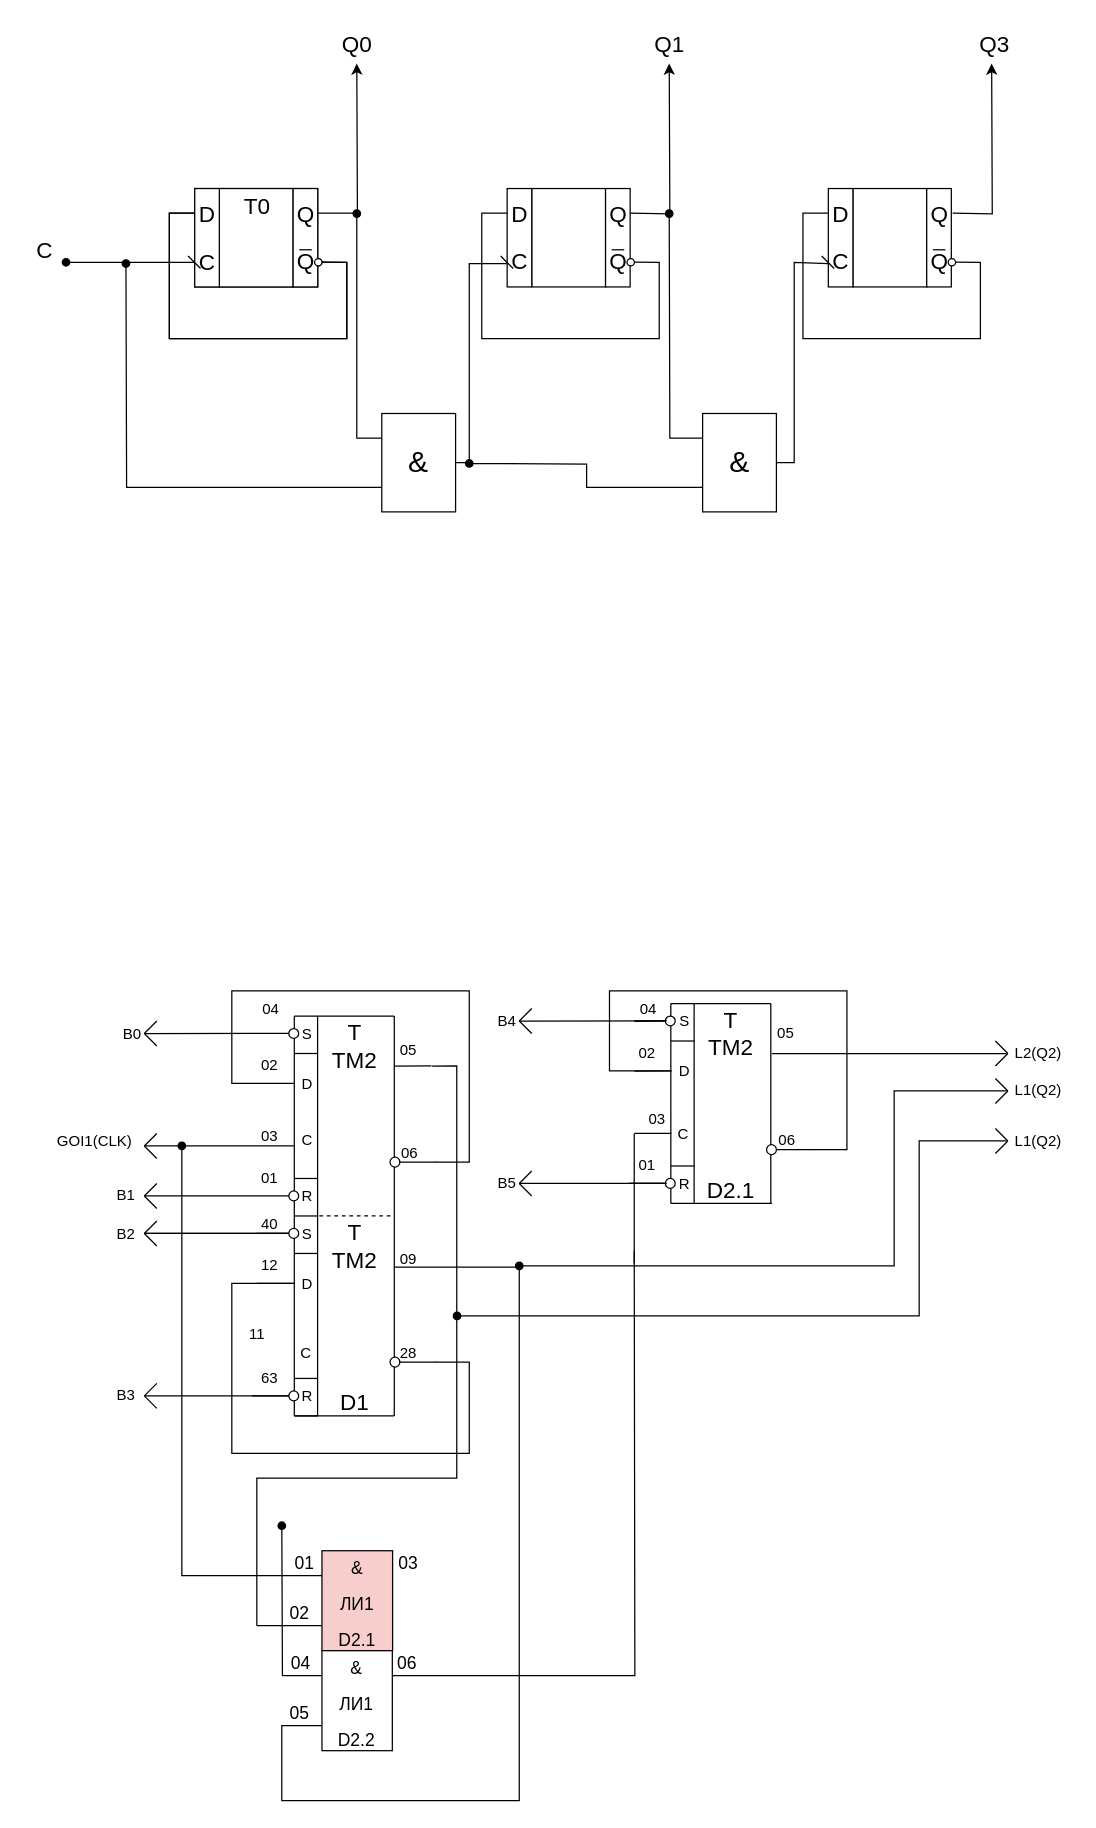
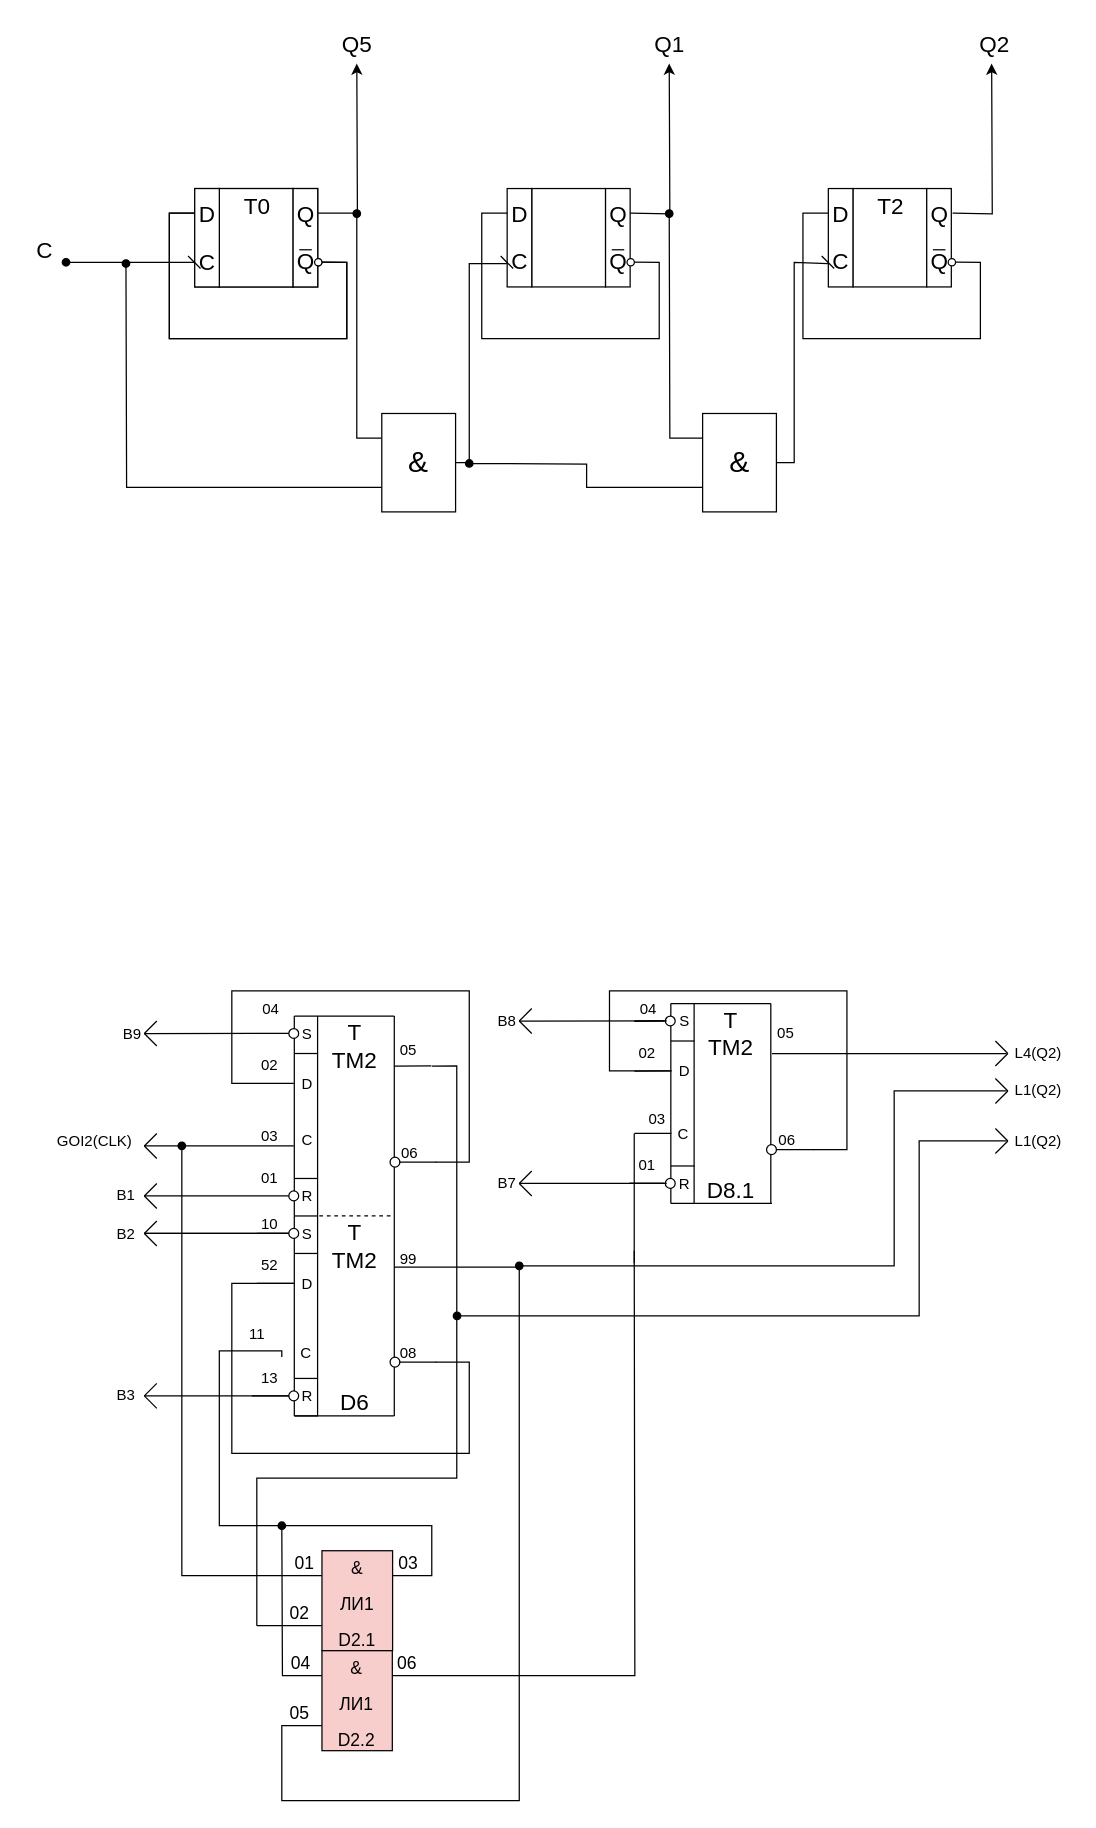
- <mxCell id="52" value="Q0" style="text;html=1;align=center;verticalAlign=middle;resizable=0;points=[];autosize=1;strokeColor=none;fillColor=none;fontSize=18;" vertex="1" parent="1"><mxGeometry x="265" y="20" width="40" height="30" as="geometry" /></mxCell>
+ <mxCell id="52" value="Q5" style="text;html=1;align=center;verticalAlign=middle;resizable=0;points=[];autosize=1;strokeColor=none;fillColor=none;fontSize=18;" vertex="1" parent="1"><mxGeometry x="265" y="20" width="40" height="30" as="geometry" /></mxCell>
- <mxCell id="54" value="Q3" style="text;html=1;align=center;verticalAlign=middle;resizable=0;points=[];autosize=1;strokeColor=none;fillColor=none;fontSize=18;" vertex="1" parent="1"><mxGeometry x="775" y="20" width="40" height="30" as="geometry" /></mxCell>
+ <mxCell id="54" value="Q2" style="text;html=1;align=center;verticalAlign=middle;resizable=0;points=[];autosize=1;strokeColor=none;fillColor=none;fontSize=18;" vertex="1" parent="1"><mxGeometry x="775" y="20" width="40" height="30" as="geometry" /></mxCell>
+ <mxCell id="41" value="T2" style="text;html=1;align=center;verticalAlign=middle;resizable=0;points=[];autosize=1;strokeColor=none;fillColor=none;fontSize=18;" vertex="1" parent="1"><mxGeometry x="691.53" y="150" width="40" height="30" as="geometry" /></mxCell>
- <mxCell id="168" value="B4" style="text;html=1;align=center;verticalAlign=middle;resizable=0;points=[];autosize=1;strokeColor=none;fillColor=none;fontSize=12;" vertex="1" parent="1"><mxGeometry x="390.16" y="807.06" width="30" height="20" as="geometry" /></mxCell>
+ <mxCell id="168" value="B8" style="text;html=1;align=center;verticalAlign=middle;resizable=0;points=[];autosize=1;strokeColor=none;fillColor=none;fontSize=12;" vertex="1" parent="1"><mxGeometry x="390.16" y="807.06" width="30" height="20" as="geometry" /></mxCell>
- <mxCell id="149" value="B0" style="text;html=1;align=center;verticalAlign=middle;resizable=0;points=[];autosize=1;strokeColor=none;fillColor=none;fontSize=12;" vertex="1" parent="1"><mxGeometry x="90" y="817.13" width="30" height="20" as="geometry" /></mxCell>
+ <mxCell id="149" value="B9" style="text;html=1;align=center;verticalAlign=middle;resizable=0;points=[];autosize=1;strokeColor=none;fillColor=none;fontSize=12;" vertex="1" parent="1"><mxGeometry x="90" y="817.13" width="30" height="20" as="geometry" /></mxCell>
- <mxCell id="172" value="L2(Q2)" style="text;html=1;align=center;verticalAlign=middle;resizable=0;points=[];autosize=1;strokeColor=none;fillColor=none;fontSize=12;" vertex="1" parent="1"><mxGeometry x="805" y="832.13" width="50" height="20" as="geometry" /></mxCell>
+ <mxCell id="172" value="L4(Q2)" style="text;html=1;align=center;verticalAlign=middle;resizable=0;points=[];autosize=1;strokeColor=none;fillColor=none;fontSize=12;" vertex="1" parent="1"><mxGeometry x="805" y="832.13" width="50" height="20" as="geometry" /></mxCell>
- <mxCell id="144" value="GOI1(CLK)" style="text;html=1;align=center;verticalAlign=middle;resizable=0;points=[];autosize=1;strokeColor=none;fillColor=none;fontSize=12;" vertex="1" parent="1"><mxGeometry x="35" y="903" width="80" height="20" as="geometry" /></mxCell>
+ <mxCell id="144" value="GOI2(CLK)" style="text;html=1;align=center;verticalAlign=middle;resizable=0;points=[];autosize=1;strokeColor=none;fillColor=none;fontSize=12;" vertex="1" parent="1"><mxGeometry x="35" y="903" width="80" height="20" as="geometry" /></mxCell>
- <mxCell id="169" value="B5" style="text;html=1;align=center;verticalAlign=middle;resizable=0;points=[];autosize=1;strokeColor=none;fillColor=none;fontSize=12;" vertex="1" parent="1"><mxGeometry x="390.16" y="936.07" width="30" height="20" as="geometry" /></mxCell>
+ <mxCell id="169" value="B7" style="text;html=1;align=center;verticalAlign=middle;resizable=0;points=[];autosize=1;strokeColor=none;fillColor=none;fontSize=12;" vertex="1" parent="1"><mxGeometry x="390.16" y="936.07" width="30" height="20" as="geometry" /></mxCell>
- <mxCell id="91" value="D2.1" style="text;html=1;align=center;verticalAlign=middle;resizable=0;points=[];autosize=1;strokeColor=none;fillColor=none;fontSize=18;" vertex="1" parent="1"><mxGeometry x="559.34" y="937.13" width="50" height="30" as="geometry" /></mxCell>
+ <mxCell id="91" value="D8.1" style="text;html=1;align=center;verticalAlign=middle;resizable=0;points=[];autosize=1;strokeColor=none;fillColor=none;fontSize=18;" vertex="1" parent="1"><mxGeometry x="559.34" y="937.13" width="50" height="30" as="geometry" /></mxCell>
- <mxCell id="121" value="40" style="text;html=1;align=center;verticalAlign=middle;resizable=0;points=[];autosize=1;strokeColor=none;fillColor=none;fontSize=12;" vertex="1" parent="1"><mxGeometry x="200" y="969.13" width="30" height="20" as="geometry" /></mxCell>
+ <mxCell id="121" value="10" style="text;html=1;align=center;verticalAlign=middle;resizable=0;points=[];autosize=1;strokeColor=none;fillColor=none;fontSize=12;" vertex="1" parent="1"><mxGeometry x="200" y="969.13" width="30" height="20" as="geometry" /></mxCell>
- <mxCell id="116" value="09" style="text;html=1;align=center;verticalAlign=middle;resizable=0;points=[];autosize=1;strokeColor=none;fillColor=none;fontSize=12;" vertex="1" parent="1"><mxGeometry x="310.74" y="997.06" width="30" height="20" as="geometry" /></mxCell>
+ <mxCell id="116" value="99" style="text;html=1;align=center;verticalAlign=middle;resizable=0;points=[];autosize=1;strokeColor=none;fillColor=none;fontSize=12;" vertex="1" parent="1"><mxGeometry x="310.74" y="997.06" width="30" height="20" as="geometry" /></mxCell>
- <mxCell id="120" value="12" style="text;html=1;align=center;verticalAlign=middle;resizable=0;points=[];autosize=1;strokeColor=none;fillColor=none;fontSize=12;" vertex="1" parent="1"><mxGeometry x="200" y="1002.13" width="30" height="20" as="geometry" /></mxCell>
+ <mxCell id="120" value="52" style="text;html=1;align=center;verticalAlign=middle;resizable=0;points=[];autosize=1;strokeColor=none;fillColor=none;fontSize=12;" vertex="1" parent="1"><mxGeometry x="200" y="1002.13" width="30" height="20" as="geometry" /></mxCell>
- <mxCell id="117" value="28" style="text;html=1;align=center;verticalAlign=middle;resizable=0;points=[];autosize=1;strokeColor=none;fillColor=none;fontSize=12;" vertex="1" parent="1"><mxGeometry x="310.74" y="1072.13" width="30" height="20" as="geometry" /></mxCell>
+ <mxCell id="117" value="08" style="text;html=1;align=center;verticalAlign=middle;resizable=0;points=[];autosize=1;strokeColor=none;fillColor=none;fontSize=12;" vertex="1" parent="1"><mxGeometry x="310.74" y="1072.13" width="30" height="20" as="geometry" /></mxCell>
- <mxCell id="118" value="63" style="text;html=1;align=center;verticalAlign=middle;resizable=0;points=[];autosize=1;strokeColor=none;fillColor=none;fontSize=12;" vertex="1" parent="1"><mxGeometry x="200" y="1092.13" width="30" height="20" as="geometry" /></mxCell>
+ <mxCell id="118" value="13" style="text;html=1;align=center;verticalAlign=middle;resizable=0;points=[];autosize=1;strokeColor=none;fillColor=none;fontSize=12;" vertex="1" parent="1"><mxGeometry x="200" y="1092.13" width="30" height="20" as="geometry" /></mxCell>
- <mxCell id="79" value="D1" style="text;html=1;align=center;verticalAlign=middle;resizable=0;points=[];autosize=1;strokeColor=none;fillColor=none;fontSize=18;" vertex="1" parent="1"><mxGeometry x="263.05" y="1107.13" width="40" height="30" as="geometry" /></mxCell>
+ <mxCell id="79" value="D6" style="text;html=1;align=center;verticalAlign=middle;resizable=0;points=[];autosize=1;strokeColor=none;fillColor=none;fontSize=18;" vertex="1" parent="1"><mxGeometry x="263.05" y="1107.13" width="40" height="30" as="geometry" /></mxCell>
+ <mxCell id="191" style="edgeStyle=orthogonalEdgeStyle;rounded=0;orthogonalLoop=1;jettySize=auto;html=1;exitX=1;exitY=0.25;exitDx=0;exitDy=0;fontSize=24;endArrow=none;endFill=0;entryX=1.167;entryY=1.393;entryDx=0;entryDy=0;entryPerimeter=0;" edge="1" parent="1" source="192" target="119"><mxGeometry relative="1" as="geometry"><mxPoint x="235" y="1220" as="targetPoint" /><Array as="points"><mxPoint x="345" y="1260" /><mxPoint x="345" y="1220" /><mxPoint x="175" y="1220" /><mxPoint x="175" y="1080" /></Array></mxGeometry></mxCell>
- <mxCell id="196" value="&lt;font style=&quot;font-size: 14px;&quot;&gt;&amp;amp;&lt;br&gt;ЛИ1&lt;br&gt;D2.2&lt;/font&gt;" style="rounded=0;whiteSpace=wrap;html=1;fontSize=24;" vertex="1" parent="1"><mxGeometry x="257.13" y="1320" width="56.299" height="80" as="geometry" /></mxCell>
+ <mxCell id="196" value="&lt;font style=&quot;font-size: 14px;&quot;&gt;&amp;amp;&lt;br&gt;ЛИ1&lt;br&gt;D2.2&lt;/font&gt;" style="rounded=0;whiteSpace=wrap;html=1;fontSize=24;fillColor=#f8cecc;" vertex="1" parent="1"><mxGeometry x="257.13" y="1320" width="56.299" height="80" as="geometry" /></mxCell>
